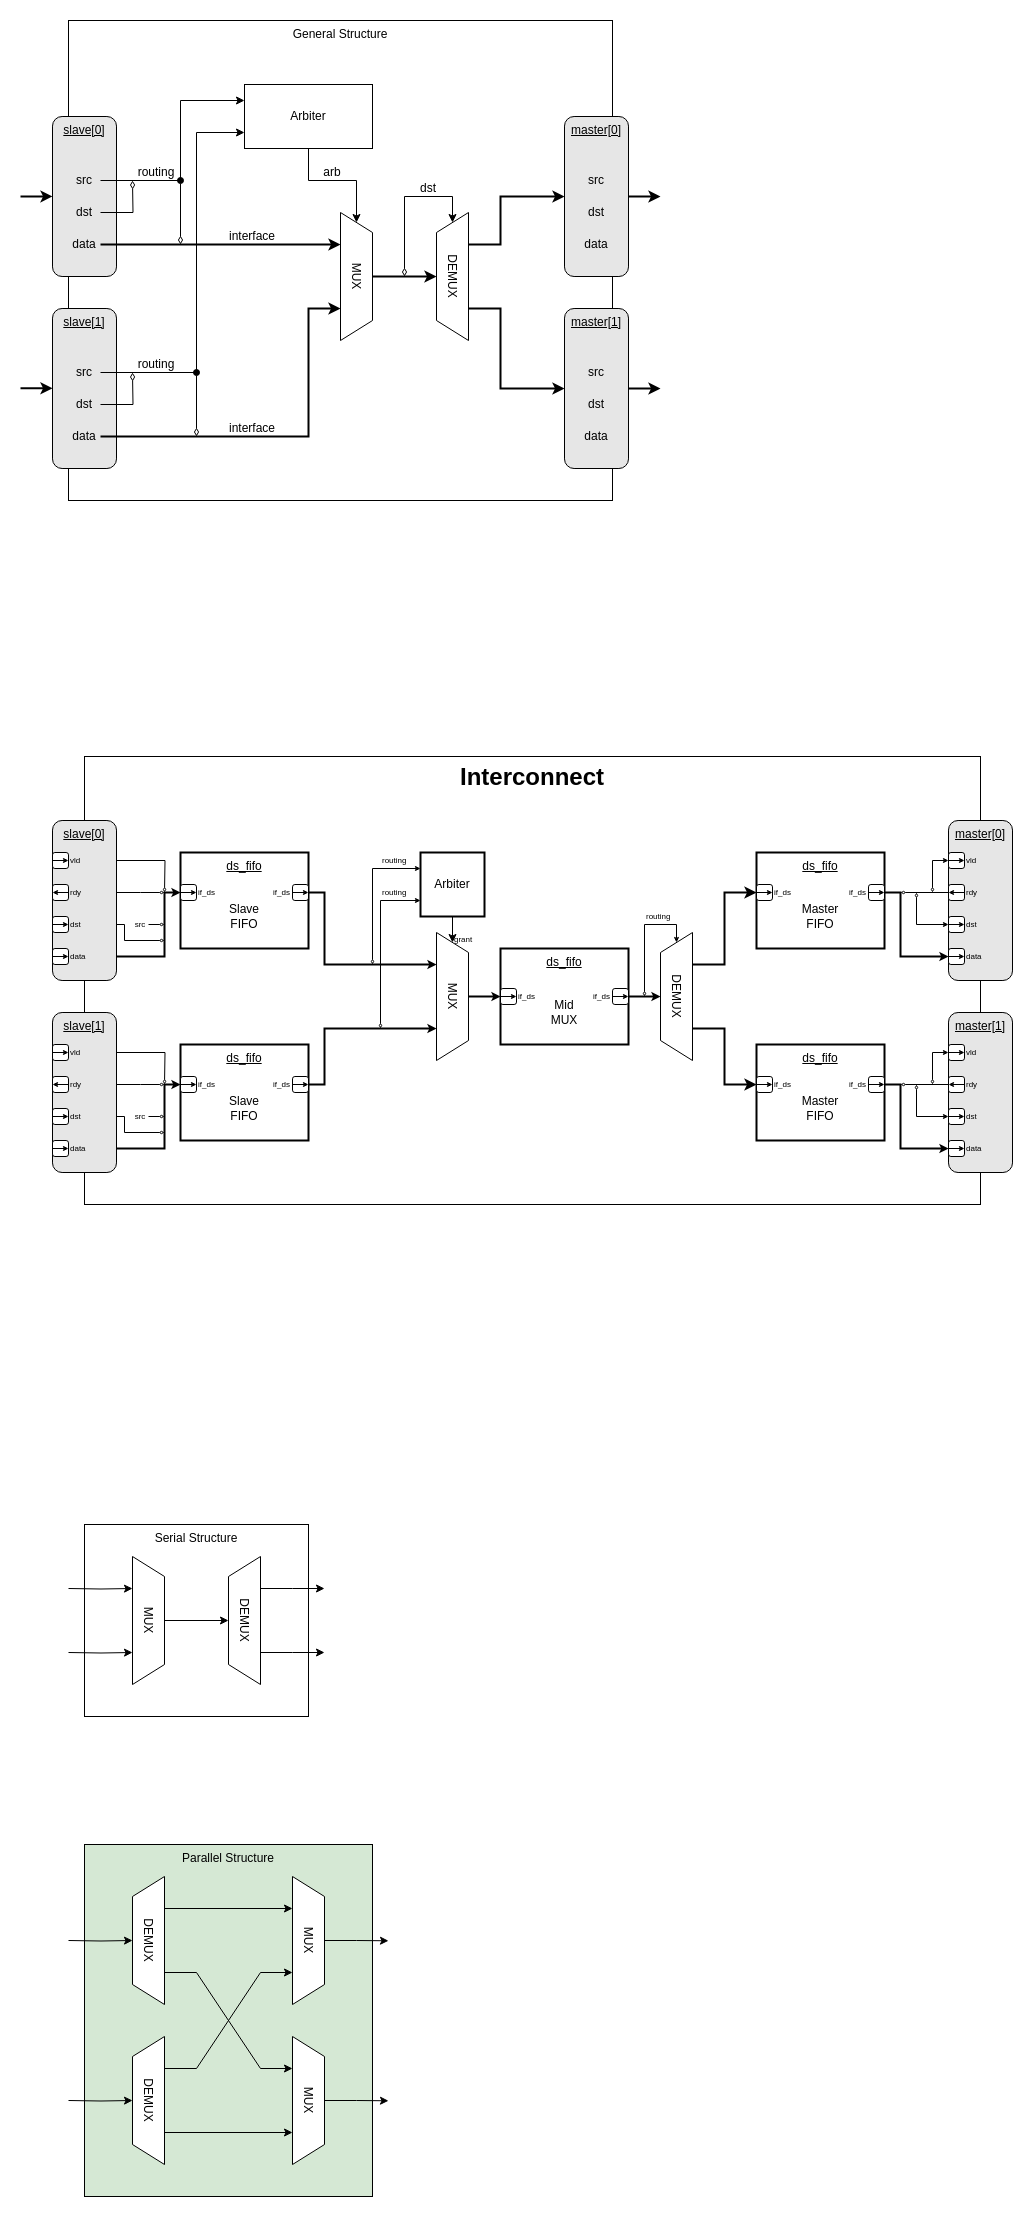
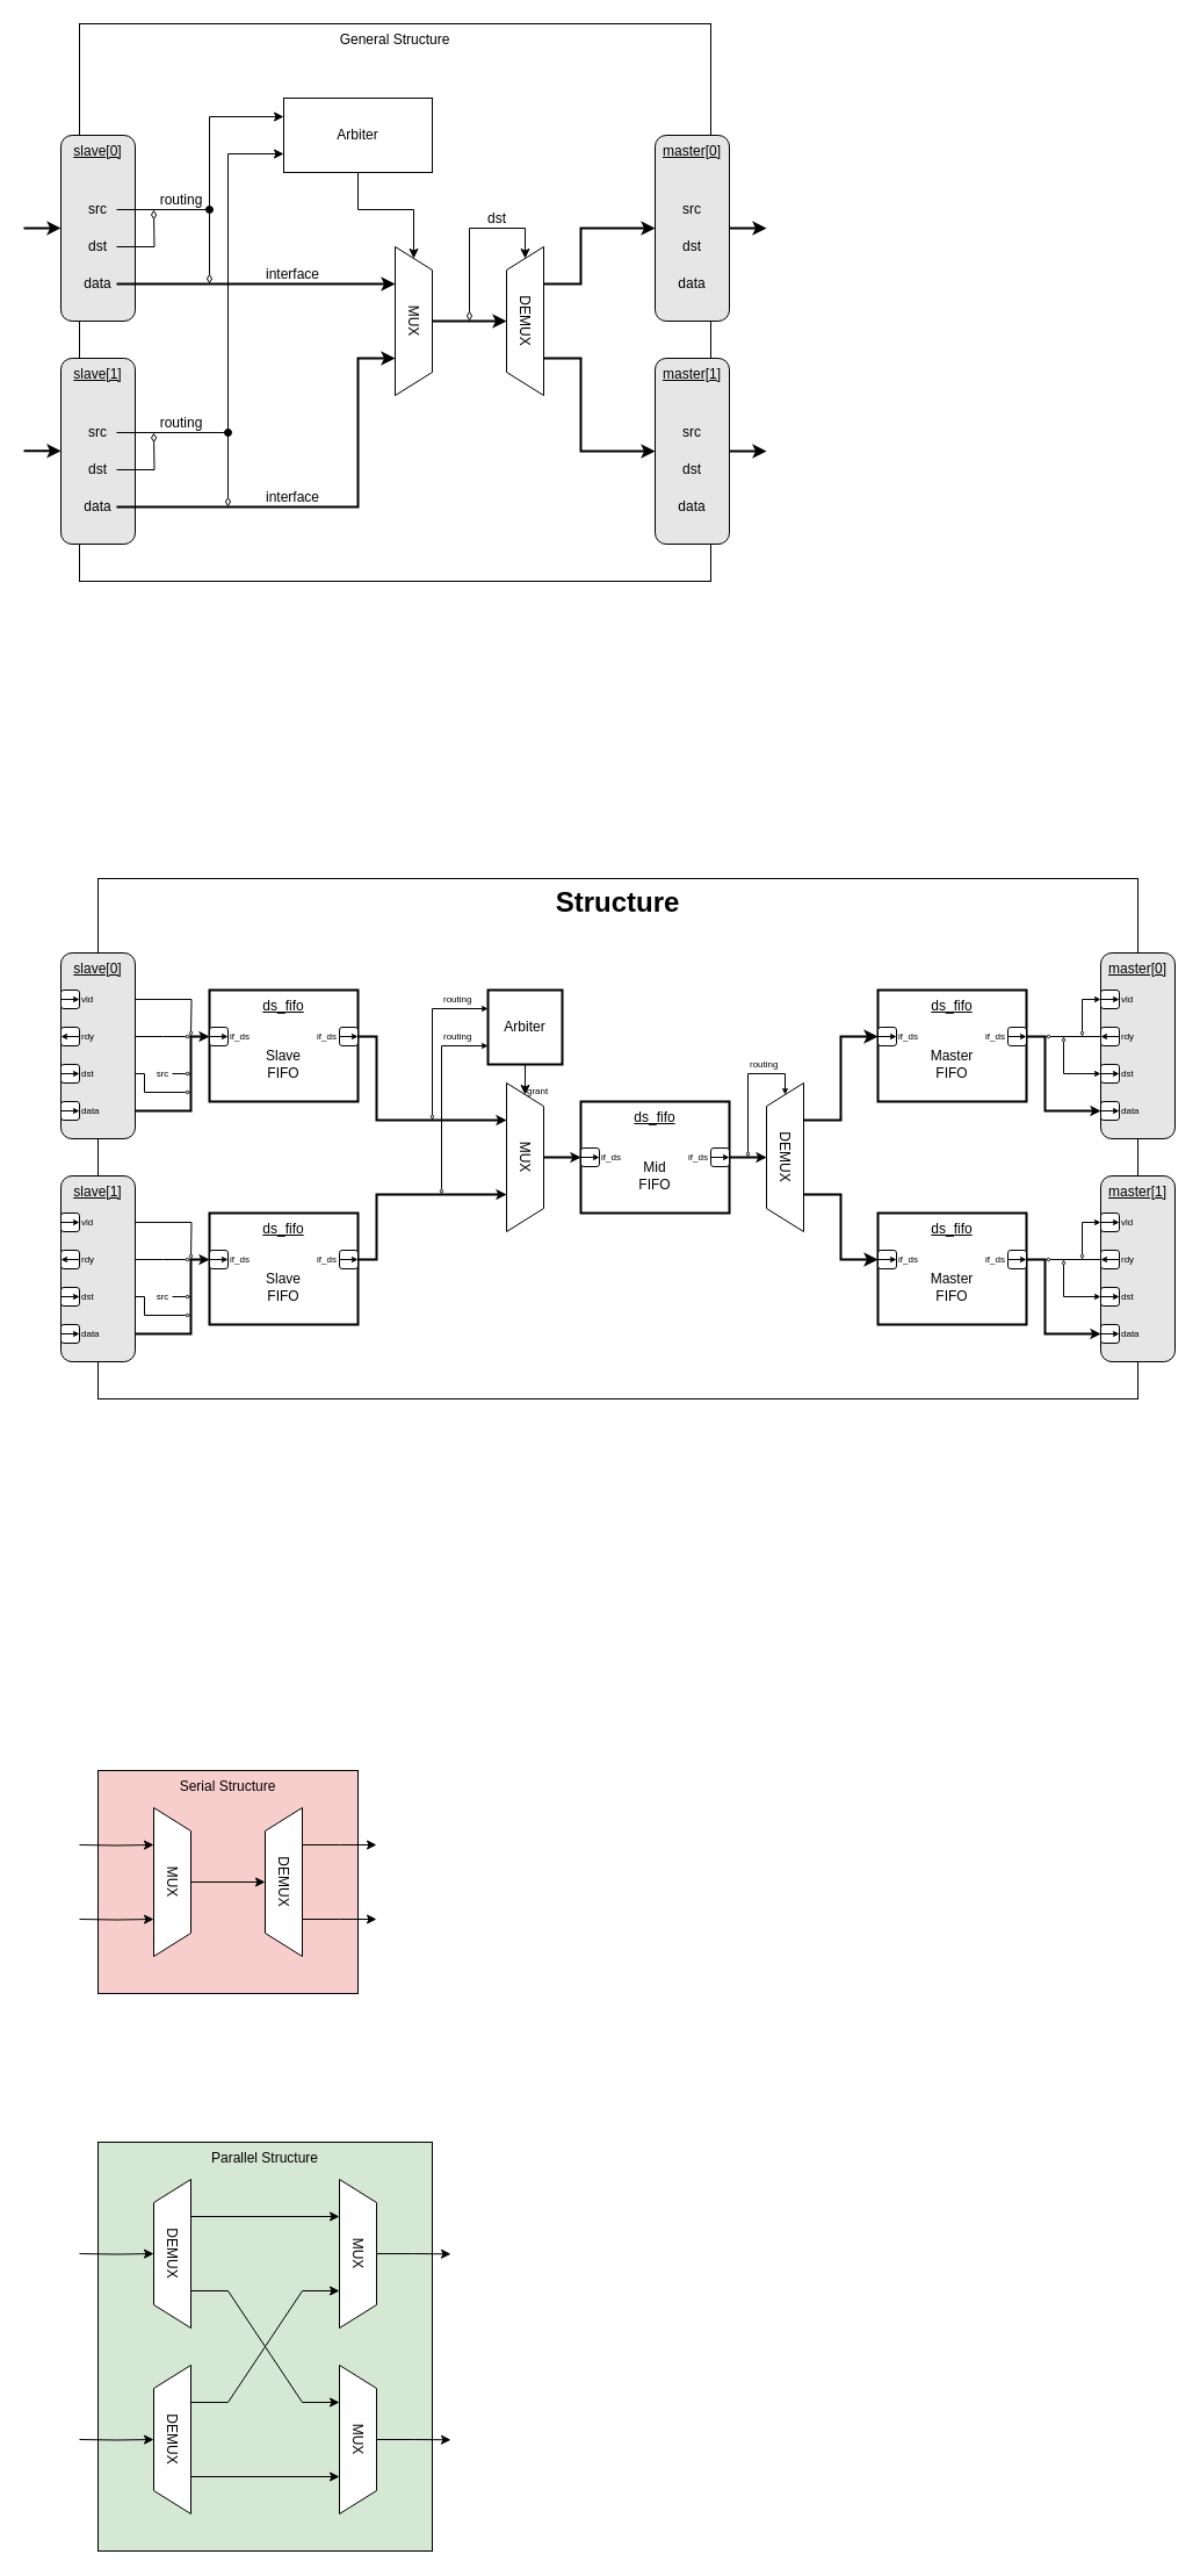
- <mxCell id="66" value="arb" style="text;html=1;strokeColor=none;fillColor=none;align=center;verticalAlign=middle;whiteSpace=wrap;rounded=0;" parent="1" vertex="1"><mxGeometry x="308" y="164" width="48" height="16" as="geometry" /></mxCell>
- <mxCell id="2" value="Interconnect" style="rounded=0;whiteSpace=wrap;html=1;verticalAlign=top;fontSize=24;fontStyle=1" parent="1" vertex="1"><mxGeometry x="84" y="756" width="896" height="448" as="geometry" /></mxCell>
+ <mxCell id="2" value="Structure" style="rounded=0;whiteSpace=wrap;html=1;verticalAlign=top;fontSize=24;fontStyle=1" parent="1" vertex="1"><mxGeometry x="84" y="756" width="896" height="448" as="geometry" /></mxCell>
- <mxCell id="113" value="Mid&lt;br&gt;MUX" style="text;html=1;strokeColor=none;fillColor=none;align=center;verticalAlign=middle;whiteSpace=wrap;rounded=0;" parent="1" vertex="1"><mxGeometry x="532" y="980" width="64" height="64" as="geometry" /></mxCell>
+ <mxCell id="113" value="Mid&lt;br&gt;FIFO" style="text;html=1;strokeColor=none;fillColor=none;align=center;verticalAlign=middle;whiteSpace=wrap;rounded=0;" parent="1" vertex="1"><mxGeometry x="532" y="980" width="64" height="64" as="geometry" /></mxCell>
- <mxCell id="3" value="Serial Structure" style="rounded=0;whiteSpace=wrap;html=1;verticalAlign=top;" parent="1" vertex="1"><mxGeometry x="84" y="1524" width="224" height="192" as="geometry" /></mxCell>
+ <mxCell id="3" value="Serial Structure" style="rounded=0;whiteSpace=wrap;html=1;verticalAlign=top;fillColor=#f8cecc;" parent="1" vertex="1"><mxGeometry x="84" y="1524" width="224" height="192" as="geometry" /></mxCell>
